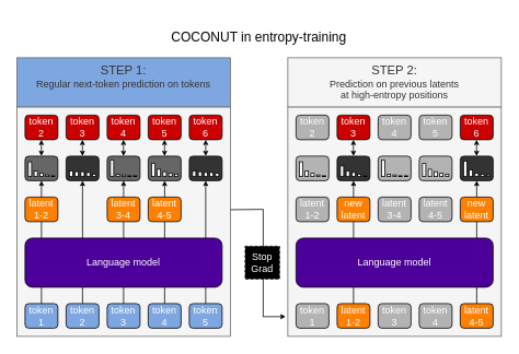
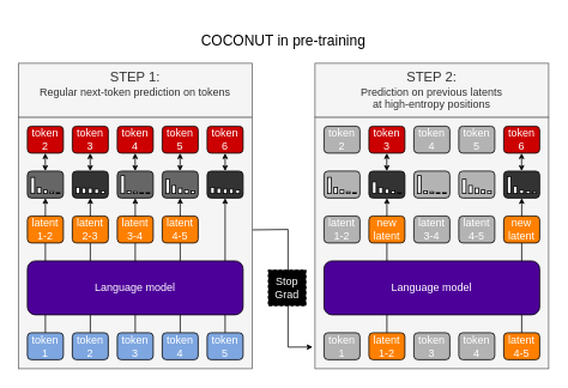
- <mxCell id="113" value="&lt;font style=&quot;font-size: 16px;&quot;&gt;COCONUT in entropy-training&lt;/font&gt;" style="text;html=1;align=center;verticalAlign=middle;whiteSpace=wrap;rounded=0;" parent="1" vertex="1"><mxGeometry x="20" y="20" width="590" height="50" as="geometry" /></mxCell>
+ <mxCell id="113" value="&lt;font style=&quot;font-size: 16px;&quot;&gt;COCONUT in pre-training&lt;/font&gt;" style="text;html=1;align=center;verticalAlign=middle;whiteSpace=wrap;rounded=0;" parent="1" vertex="1"><mxGeometry x="20" y="20" width="590" height="50" as="geometry" /></mxCell>
- <mxCell id="104" value="&lt;font style=&quot;font-size: 15px;&quot;&gt;STEP 1:&lt;/font&gt;&lt;div&gt;Regular next-token prediction on tokens&lt;/div&gt;" style="rounded=0;whiteSpace=wrap;html=1;fillColor=#7ea6e0;fontColor=#333333;strokeColor=#666666;verticalAlign=top;" parent="1" vertex="1"><mxGeometry x="20" y="70" width="260" height="60" as="geometry" /></mxCell>
+ <mxCell id="104" value="&lt;font style=&quot;font-size: 15px;&quot;&gt;STEP 1:&lt;/font&gt;&lt;div&gt;Regular next-token prediction on tokens&lt;/div&gt;" style="rounded=0;whiteSpace=wrap;html=1;fillColor=#f5f5f5;fontColor=#333333;strokeColor=#666666;verticalAlign=top;" parent="1" vertex="1"><mxGeometry x="20" y="70" width="260" height="60" as="geometry" /></mxCell>
+ <mxCell id="18" value="latent&lt;div&gt;2-3&lt;/div&gt;" style="rounded=1;whiteSpace=wrap;html=1;fillColor=#FF8000;fontColor=#FFFFFF;" parent="1" vertex="1"><mxGeometry x="80" y="240" width="40" height="30" as="geometry" /></mxCell>
